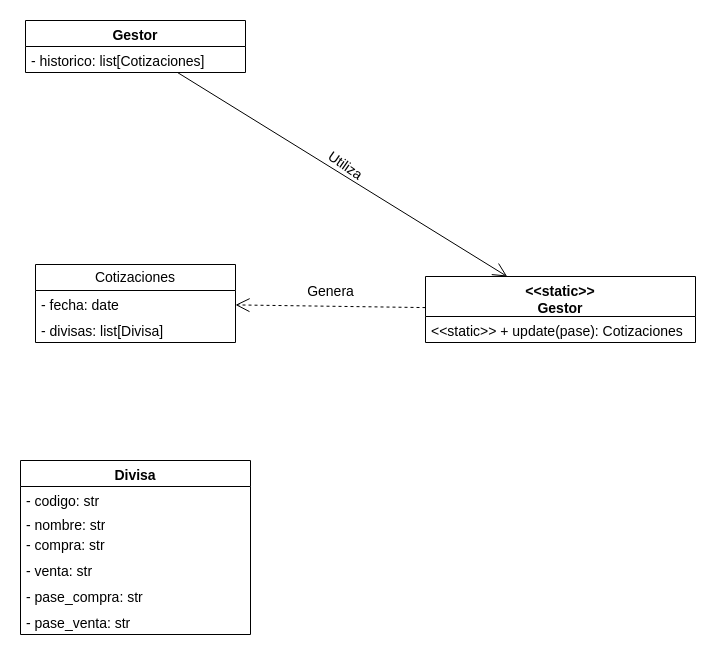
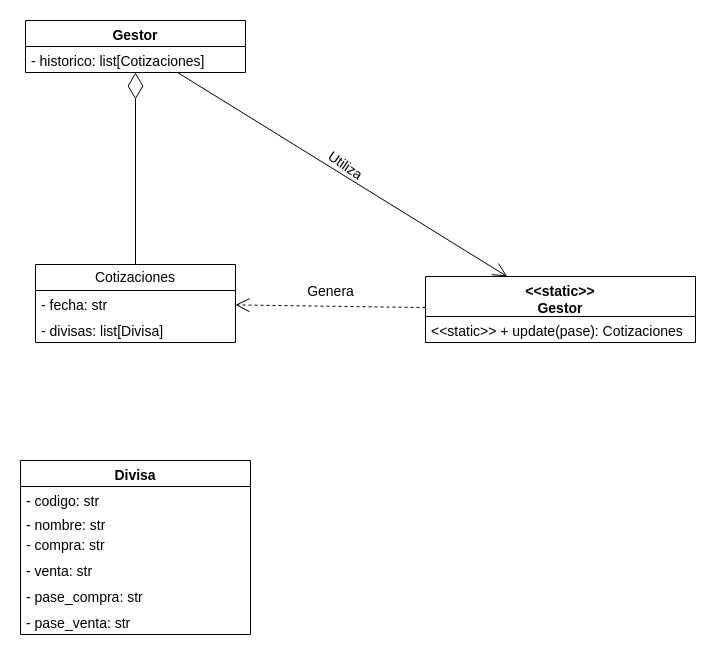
+ <mxCell id="20" value="" style="endArrow=diamondThin;endFill=0;endSize=24;html=1;rounded=0;" edge="1" parent="1" source="9" target="12"><mxGeometry width="160" relative="1" as="geometry"><mxPoint x="215" y="230" as="sourcePoint" /><mxPoint x="75" y="230" as="targetPoint" /></mxGeometry></mxCell>
- <mxCell id="10" value="- fecha: date" style="text;strokeColor=none;fillColor=none;align=left;verticalAlign=top;spacingLeft=4;spacingRight=4;overflow=hidden;rotatable=0;points=[[0,0.5],[1,0.5]];portConstraint=eastwest;whiteSpace=wrap;html=1;fontSize=14;" parent="9" vertex="1"><mxGeometry y="26" width="200" height="26" as="geometry" /></mxCell>
+ <mxCell id="10" value="- fecha: str" style="text;strokeColor=none;fillColor=none;align=left;verticalAlign=top;spacingLeft=4;spacingRight=4;overflow=hidden;rotatable=0;points=[[0,0.5],[1,0.5]];portConstraint=eastwest;whiteSpace=wrap;html=1;fontSize=14;" parent="9" vertex="1"><mxGeometry y="26" width="200" height="26" as="geometry" /></mxCell>
